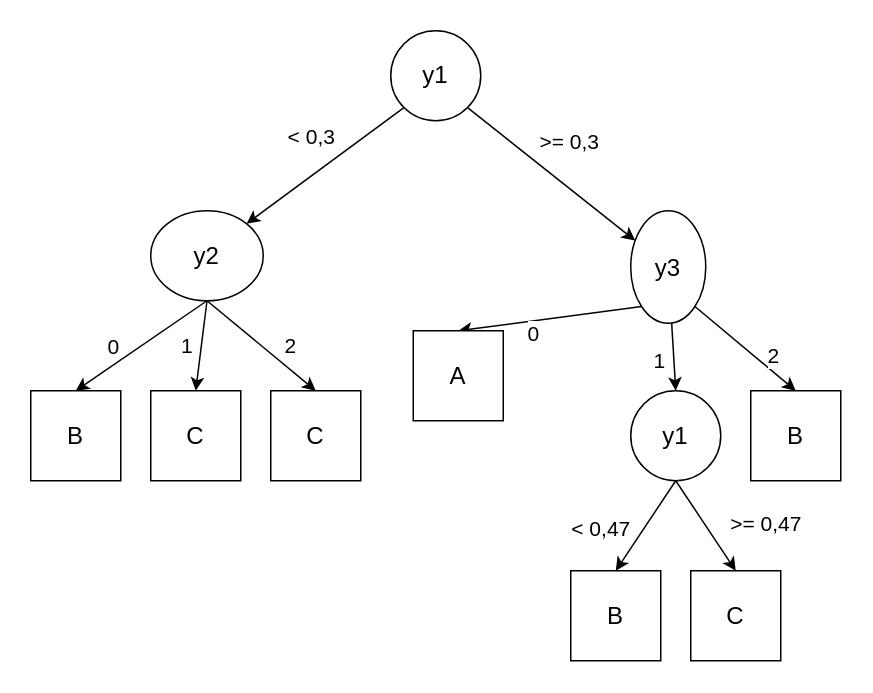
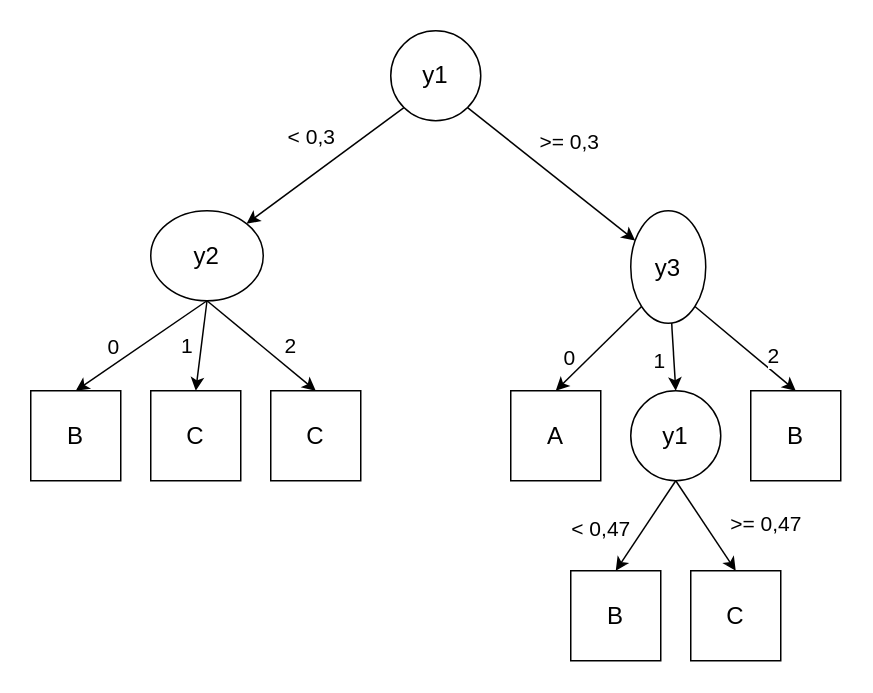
- <mxCell id="29" value="&lt;font style=&quot;font-size: 16px;&quot;&gt;A&lt;/font&gt;" style="whiteSpace=wrap;html=1;aspect=fixed;" vertex="1" parent="1"><mxGeometry x="275" y="220" width="60" height="60" as="geometry" /></mxCell>
+ <mxCell id="29" value="&lt;font style=&quot;font-size: 16px;&quot;&gt;A&lt;/font&gt;" style="whiteSpace=wrap;html=1;aspect=fixed;" vertex="1" parent="1"><mxGeometry x="340" y="260" width="60" height="60" as="geometry" /></mxCell>
